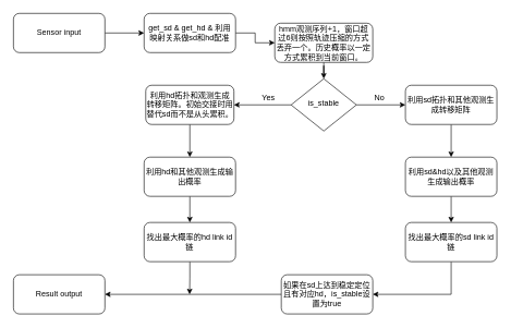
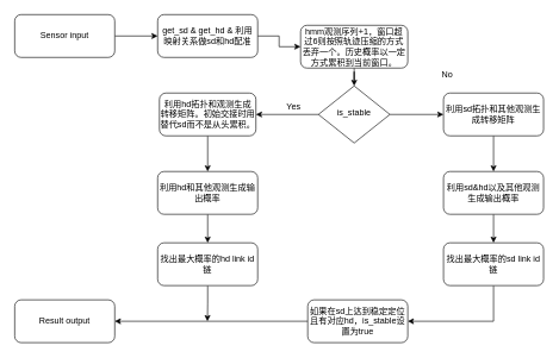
- <mxCell id="27" value="No" style="text;html=1;resizable=0;autosize=1;align=center;verticalAlign=middle;points=[];fillColor=none;strokeColor=none;rounded=0;" vertex="1" parent="1"><mxGeometry x="565" y="140" width="30" height="20" as="geometry" /></mxCell>
+ <mxCell id="27" value="No" style="text;html=1;resizable=0;autosize=1;align=center;verticalAlign=middle;points=[];fillColor=none;strokeColor=none;rounded=0;" vertex="1" parent="1"><mxGeometry x="610" y="95" width="30" height="20" as="geometry" /></mxCell>
